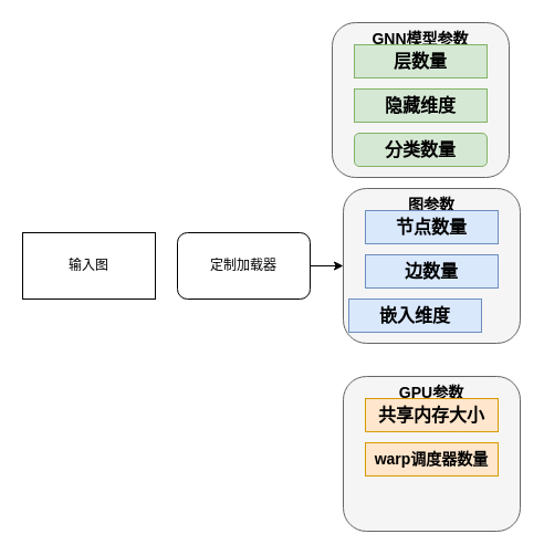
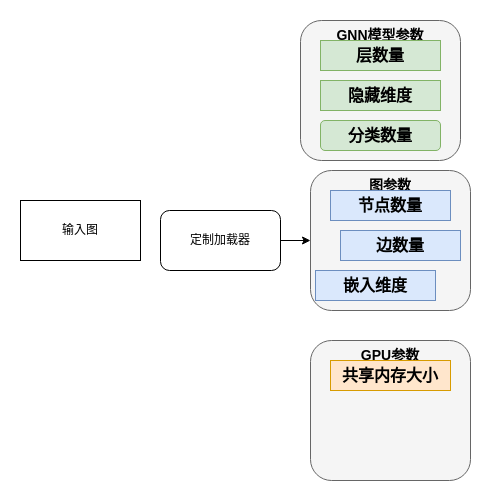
- <mxCell id="16" value="输入图" style="rounded=0;whiteSpace=wrap;html=1;" vertex="1" parent="1"><mxGeometry x="20" y="210" width="120" height="60" as="geometry" /></mxCell>
+ <mxCell id="16" value="输入图" style="rounded=0;whiteSpace=wrap;html=1;" vertex="1" parent="1"><mxGeometry x="20" y="200" width="120" height="60" as="geometry" /></mxCell>
- <mxCell id="5" value="&lt;font style=&quot;font-size: 16px;&quot;&gt;&lt;b&gt;边数量&lt;/b&gt;&lt;/font&gt;" style="rounded=0;whiteSpace=wrap;html=1;fillColor=#dae8fc;strokeColor=#6c8ebf;" vertex="1" parent="1"><mxGeometry x="330" y="230" width="120" height="30" as="geometry" /></mxCell>
+ <mxCell id="5" value="&lt;font style=&quot;font-size: 16px;&quot;&gt;&lt;b&gt;边数量&lt;/b&gt;&lt;/font&gt;" style="rounded=0;whiteSpace=wrap;html=1;fillColor=#dae8fc;strokeColor=#6c8ebf;" vertex="1" parent="1"><mxGeometry x="340" y="230" width="120" height="30" as="geometry" /></mxCell>
- <mxCell id="15" value="&lt;font style=&quot;font-size: 14px;&quot;&gt;&lt;b&gt;warp调度器数量&lt;/b&gt;&lt;/font&gt;" style="rounded=0;whiteSpace=wrap;html=1;fillColor=#ffe6cc;strokeColor=#d79b00;" vertex="1" parent="1"><mxGeometry x="330" y="400" width="120" height="30" as="geometry" /></mxCell>
